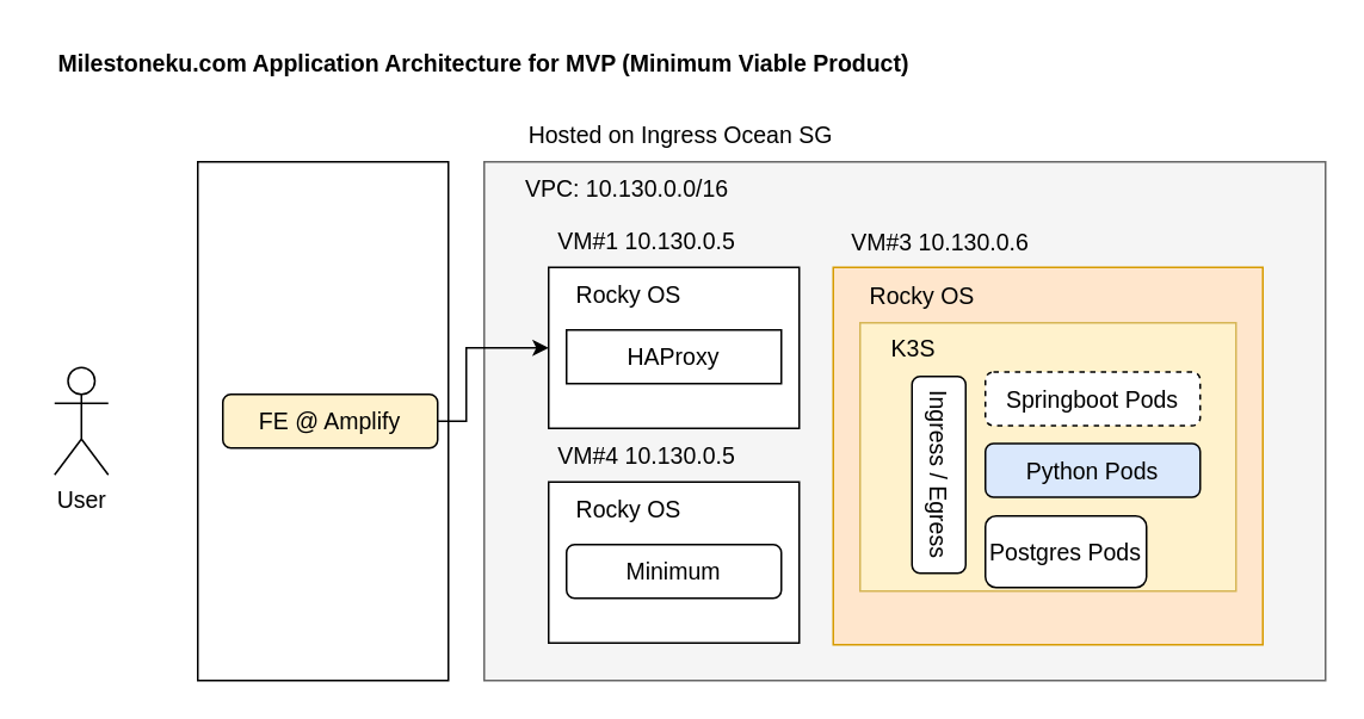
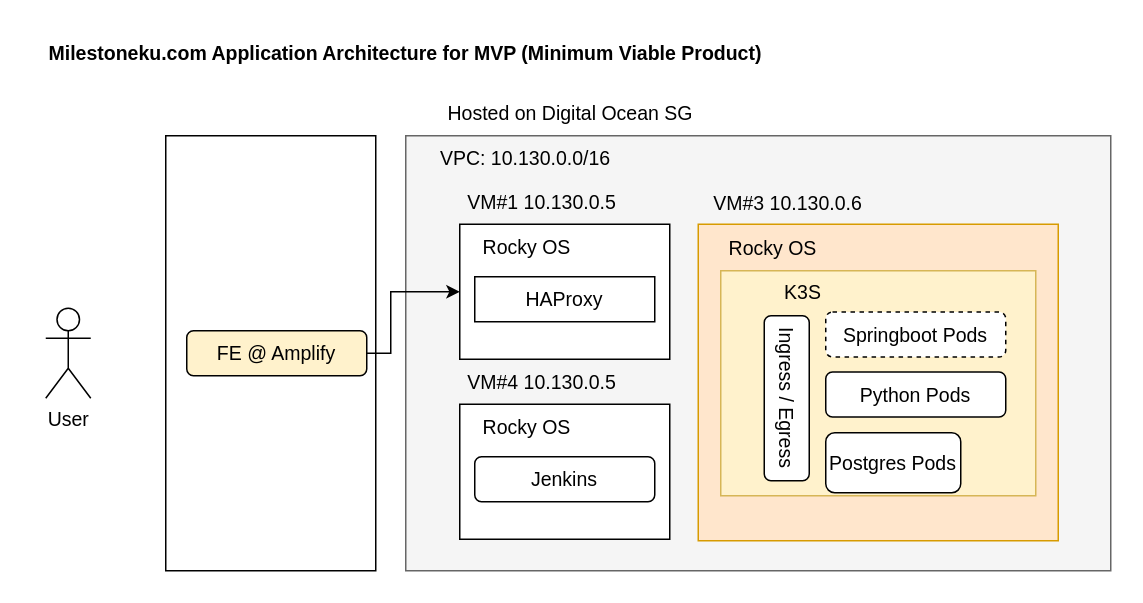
- <mxCell id="7" value="Hosted on Ingress Ocean SG" style="text;html=1;strokeColor=none;fillColor=none;align=center;verticalAlign=middle;whiteSpace=wrap;rounded=0;fontSize=13;" vertex="1" parent="1"><mxGeometry x="270" y="60" width="220" height="30" as="geometry" /></mxCell>
+ <mxCell id="7" value="Hosted on Digital Ocean SG" style="text;html=1;strokeColor=none;fillColor=none;align=center;verticalAlign=middle;whiteSpace=wrap;rounded=0;fontSize=13;" vertex="1" parent="1"><mxGeometry x="270" y="60" width="220" height="30" as="geometry" /></mxCell>
- <mxCell id="18" value="K3S" style="text;html=1;strokeColor=none;fillColor=none;align=center;verticalAlign=middle;whiteSpace=wrap;rounded=0;fontSize=13;" vertex="1" parent="1"><mxGeometry x="480" y="186" width="60" height="15" as="geometry" /></mxCell>
+ <mxCell id="18" value="K3S" style="text;html=1;strokeColor=none;fillColor=none;align=center;verticalAlign=middle;whiteSpace=wrap;rounded=0;fontSize=13;" vertex="1" parent="1"><mxGeometry x="505" y="186" width="60" height="15" as="geometry" /></mxCell>
- <mxCell id="20" value="Python Pods" style="rounded=1;whiteSpace=wrap;html=1;fontSize=13;fillColor=#dae8fc;" vertex="1" parent="1"><mxGeometry x="550" y="247.5" width="120" height="30" as="geometry" /></mxCell>
+ <mxCell id="20" value="Python Pods" style="rounded=1;whiteSpace=wrap;html=1;fontSize=13;" vertex="1" parent="1"><mxGeometry x="550" y="247.5" width="120" height="30" as="geometry" /></mxCell>
- <mxCell id="26" value="Minimum" style="rounded=1;whiteSpace=wrap;html=1;fontSize=13;" vertex="1" parent="1"><mxGeometry x="316" y="304" width="120" height="30" as="geometry" /></mxCell>
+ <mxCell id="26" value="Jenkins" style="rounded=1;whiteSpace=wrap;html=1;fontSize=13;" vertex="1" parent="1"><mxGeometry x="316" y="304" width="120" height="30" as="geometry" /></mxCell>
